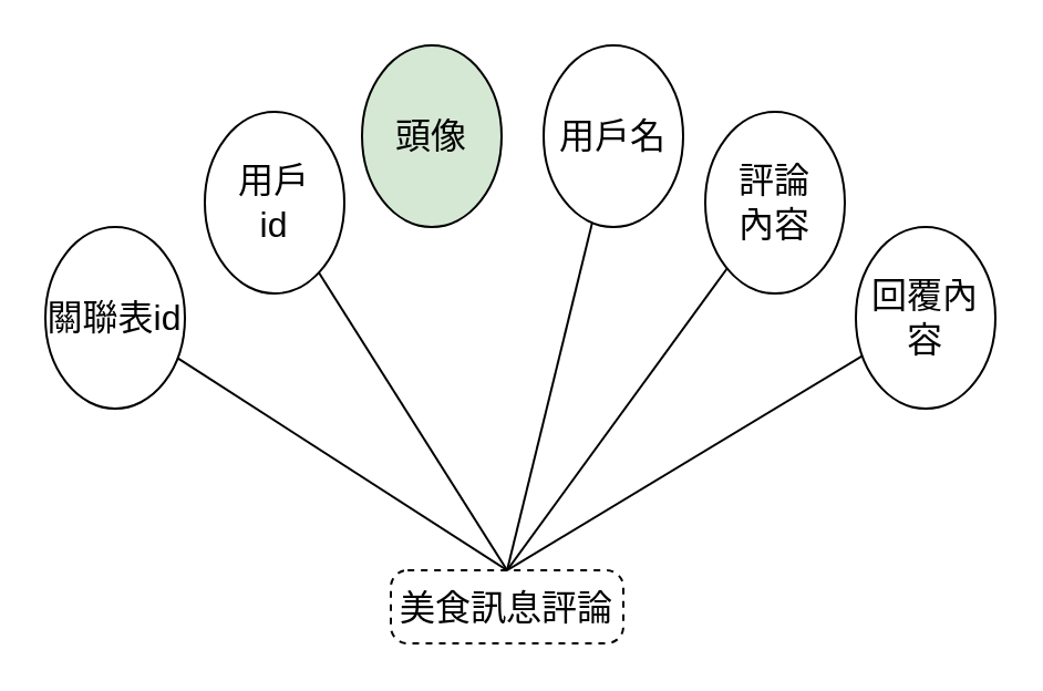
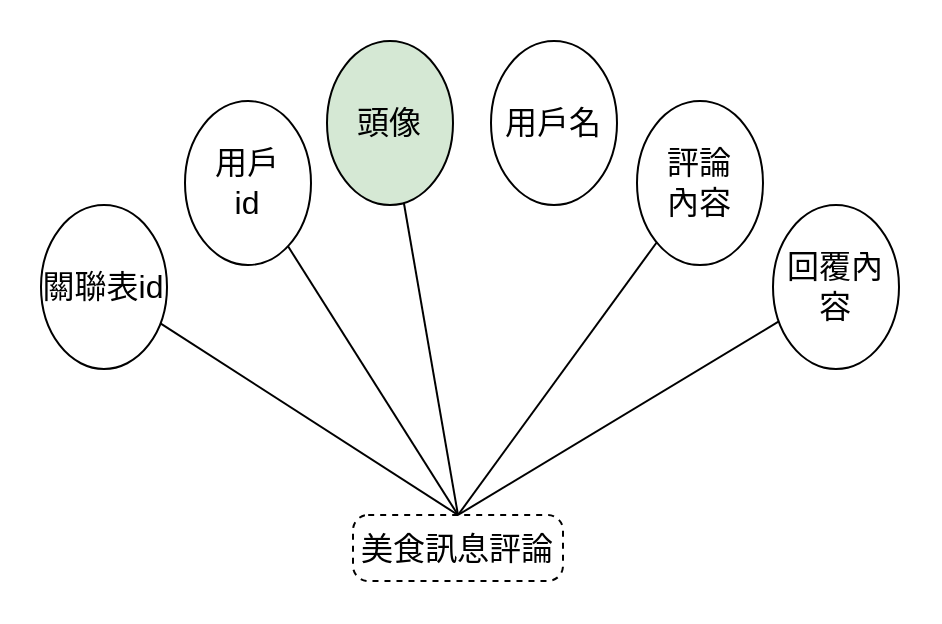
+ <mxCell id="10" value="" style="endArrow=none;html=1;rounded=0;fontSize=12;startSize=8;endSize=8;curved=1;exitX=0.5;exitY=0;exitDx=0;exitDy=0;" parent="1" source="2" target="3" edge="1"><mxGeometry width="50" height="50" relative="1" as="geometry"><mxPoint x="161" y="211" as="sourcePoint" /><mxPoint x="211" y="161" as="targetPoint" /></mxGeometry></mxCell>
- <mxCell id="11" value="" style="endArrow=none;html=1;rounded=0;fontSize=12;startSize=8;endSize=8;curved=1;exitX=0.5;exitY=0;exitDx=0;exitDy=0;" parent="1" source="2" target="14" edge="1"><mxGeometry width="50" height="50" relative="1" as="geometry"><mxPoint x="161" y="211" as="sourcePoint" /><mxPoint x="269.941" y="76.53" as="targetPoint" /></mxGeometry></mxCell>
